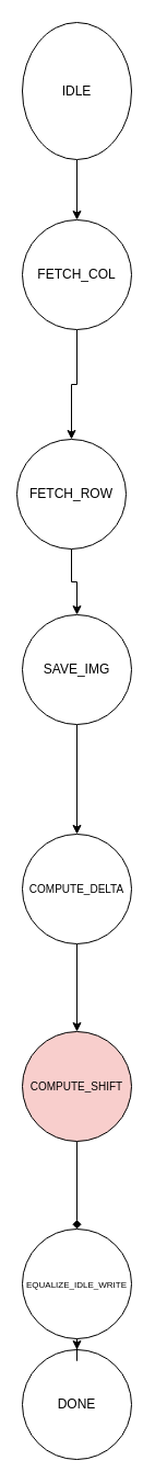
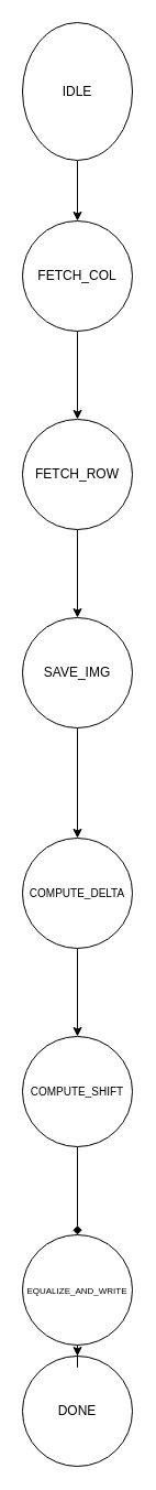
- <mxCell id="7" value="FETCH_ROW" style="ellipse;whiteSpace=wrap;html=1;aspect=fixed;fixDash=0;autosize=0;" vertex="1" parent="1"><mxGeometry x="15" y="400" width="100" height="100" as="geometry" /></mxCell>
+ <mxCell id="7" value="FETCH_ROW" style="ellipse;whiteSpace=wrap;html=1;aspect=fixed;fixDash=0;autosize=0;" vertex="1" parent="1"><mxGeometry x="20" y="380" width="100" height="100" as="geometry" /></mxCell>
- <mxCell id="14" value="&lt;font style=&quot;font-size: 10px&quot;&gt;COMPUTE_SHIFT&lt;/font&gt;" style="ellipse;whiteSpace=wrap;html=1;aspect=fixed;fixDash=0;autosize=0;fillColor=#f8cecc;" vertex="1" parent="1"><mxGeometry x="20" y="940" width="100" height="100" as="geometry" /></mxCell>
+ <mxCell id="14" value="&lt;font style=&quot;font-size: 10px&quot;&gt;COMPUTE_SHIFT&lt;/font&gt;" style="ellipse;whiteSpace=wrap;html=1;aspect=fixed;fixDash=0;autosize=0;" vertex="1" parent="1"><mxGeometry x="20" y="940" width="100" height="100" as="geometry" /></mxCell>
- <mxCell id="16" value="&lt;font style=&quot;font-size: 8px&quot;&gt;EQUALIZE_IDLE_WRITE&lt;/font&gt;" style="ellipse;whiteSpace=wrap;html=1;aspect=fixed;fixDash=0;autosize=0;" vertex="1" parent="1"><mxGeometry x="20" y="1120" width="100" height="100" as="geometry" /></mxCell>
+ <mxCell id="16" value="&lt;font style=&quot;font-size: 8px&quot;&gt;EQUALIZE_AND_WRITE&lt;/font&gt;" style="ellipse;whiteSpace=wrap;html=1;aspect=fixed;fixDash=0;autosize=0;" vertex="1" parent="1"><mxGeometry x="20" y="1120" width="100" height="100" as="geometry" /></mxCell>
